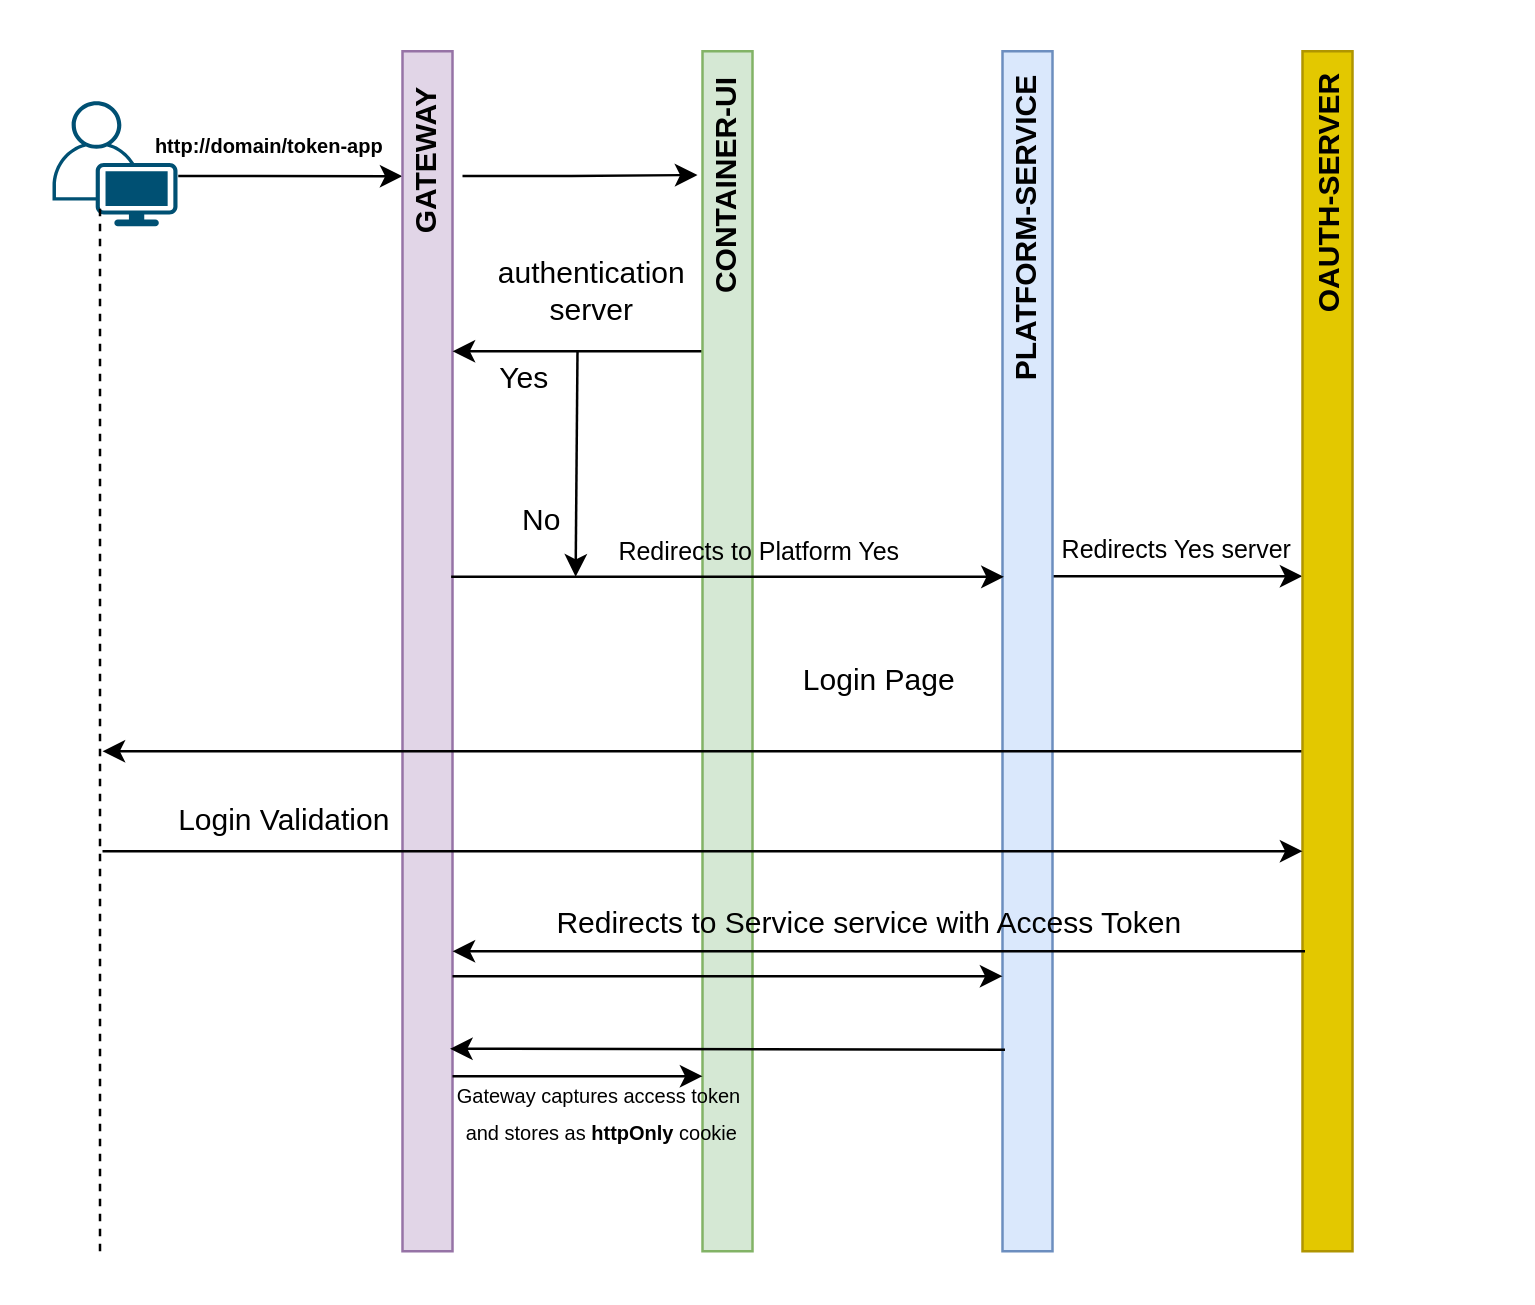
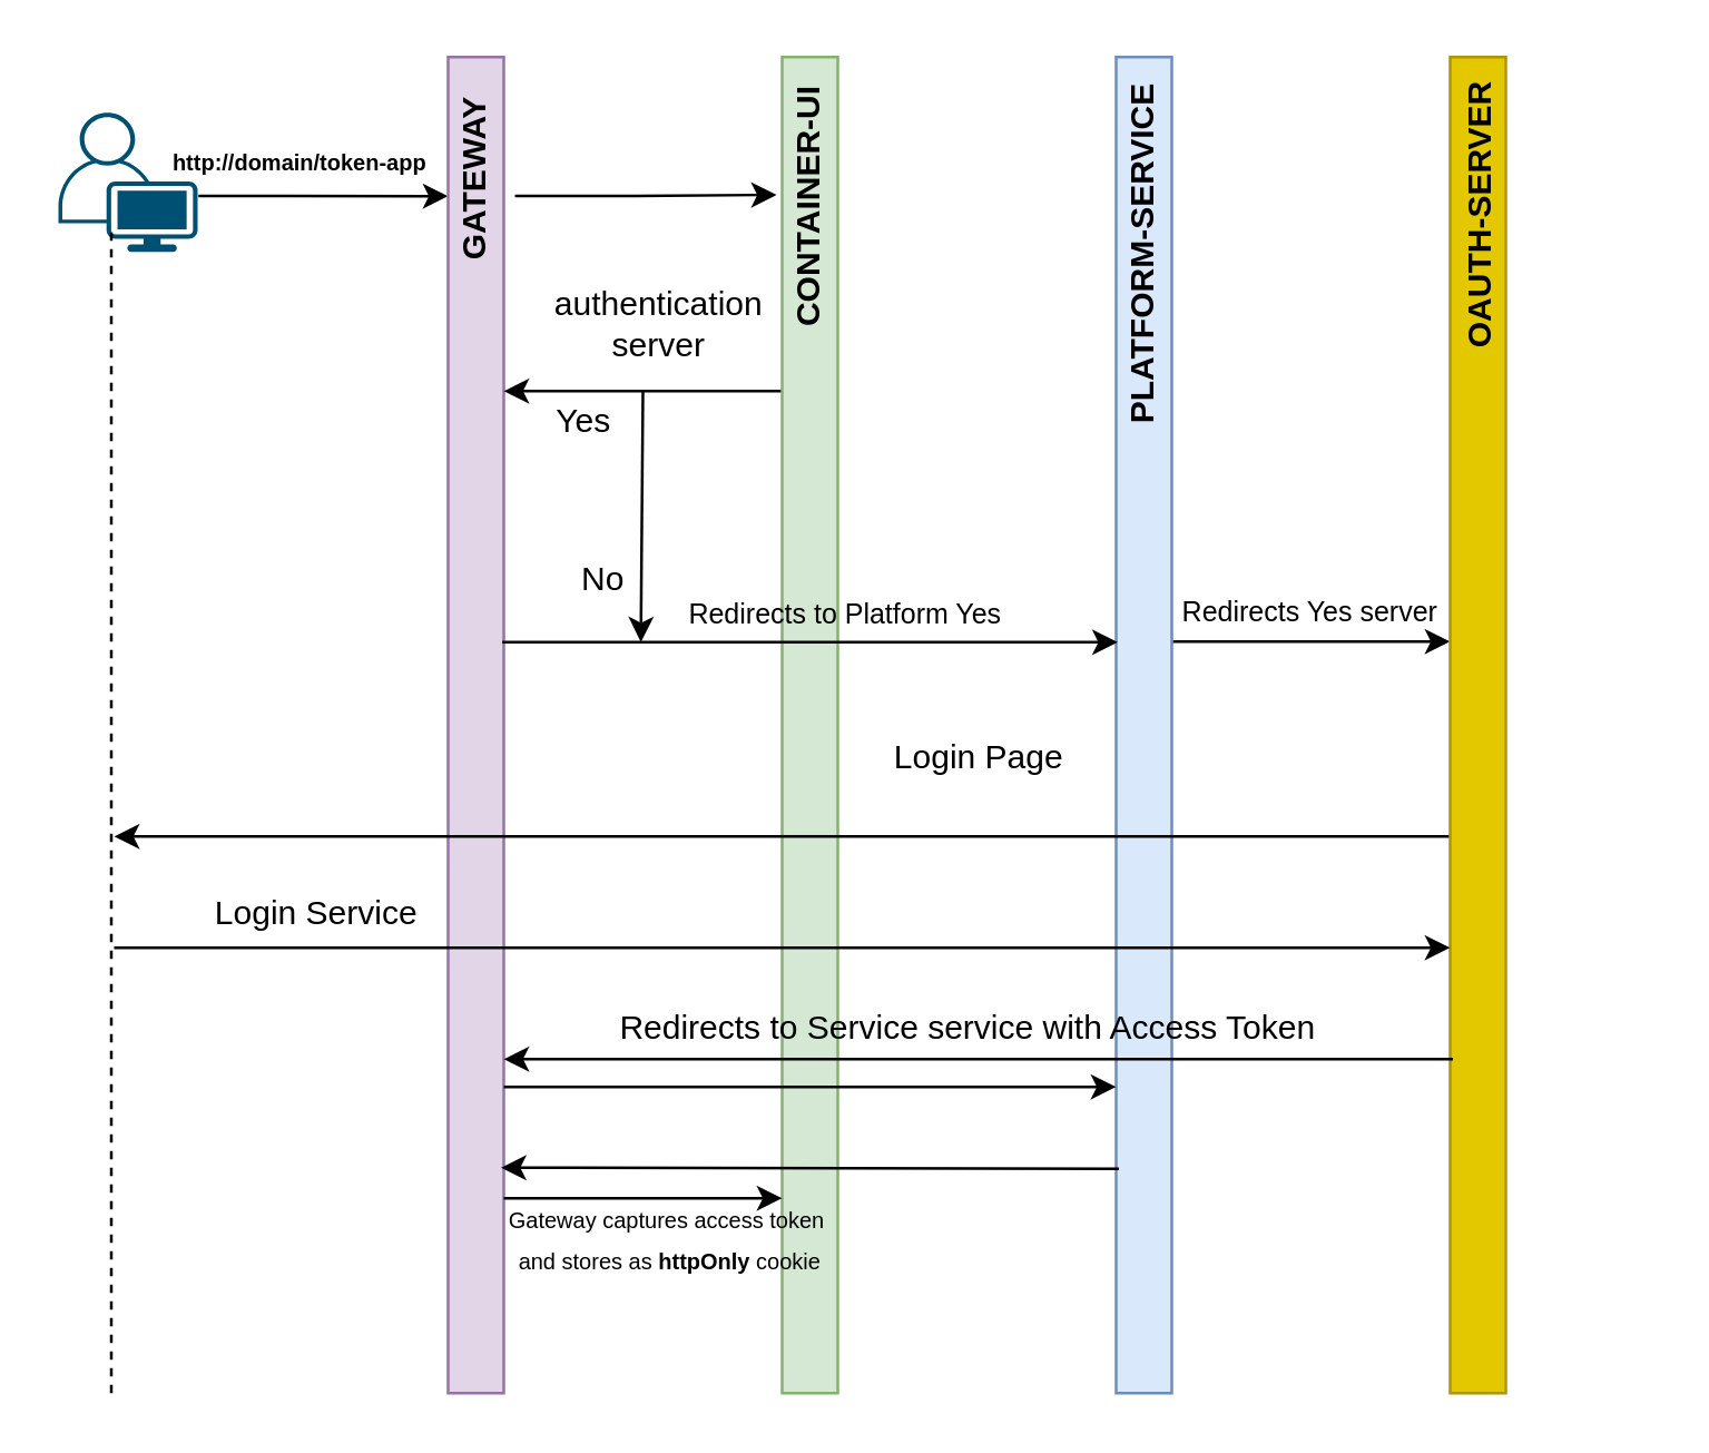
- <mxCell id="26" value="Login Validation" style="text;html=1;align=center;verticalAlign=middle;resizable=0;points=[];autosize=1;strokeColor=none;fillColor=none;" vertex="1" parent="1"><mxGeometry x="57.5" y="313" width="110" height="30" as="geometry" /></mxCell>
+ <mxCell id="26" value="Login Service" style="text;html=1;align=center;verticalAlign=middle;resizable=0;points=[];autosize=1;strokeColor=none;fillColor=none;" vertex="1" parent="1"><mxGeometry x="57.5" y="313" width="110" height="30" as="geometry" /></mxCell>
